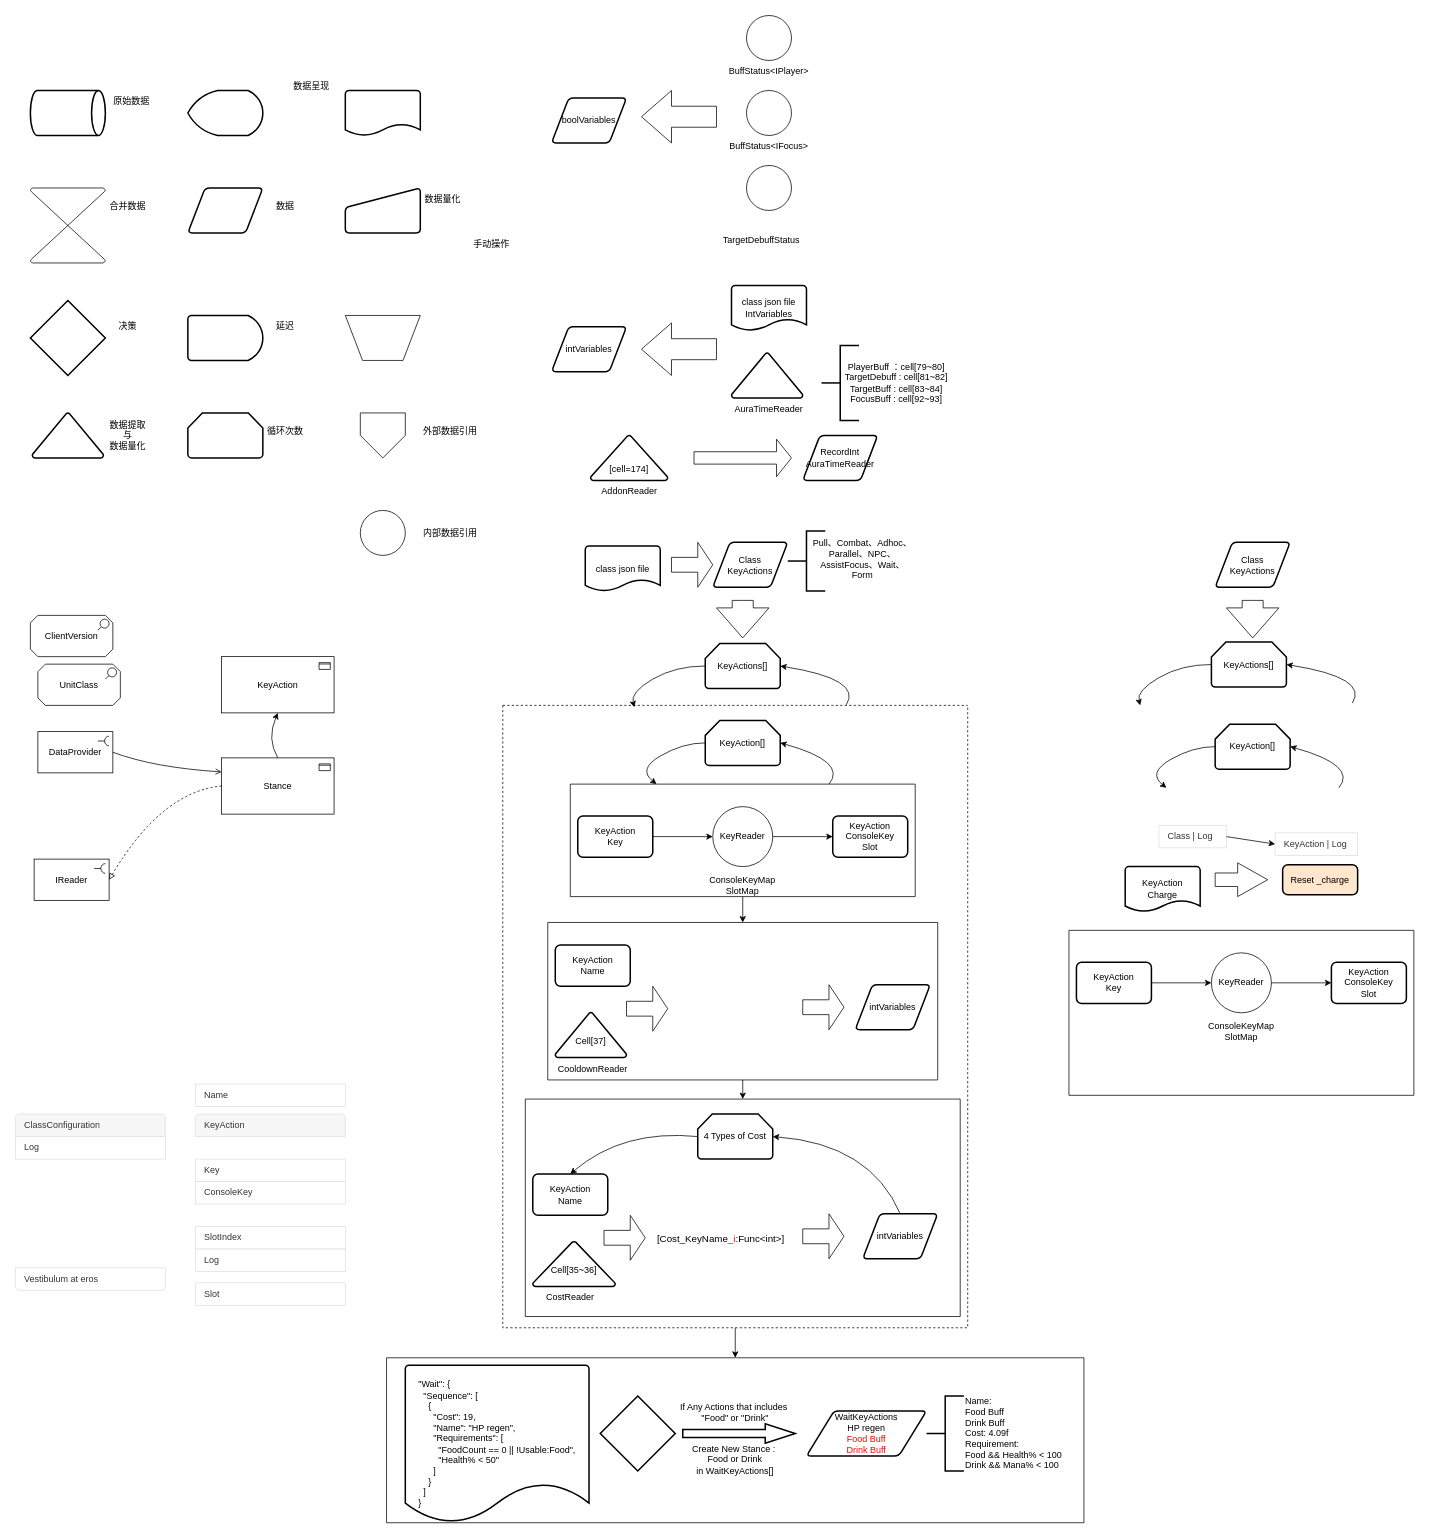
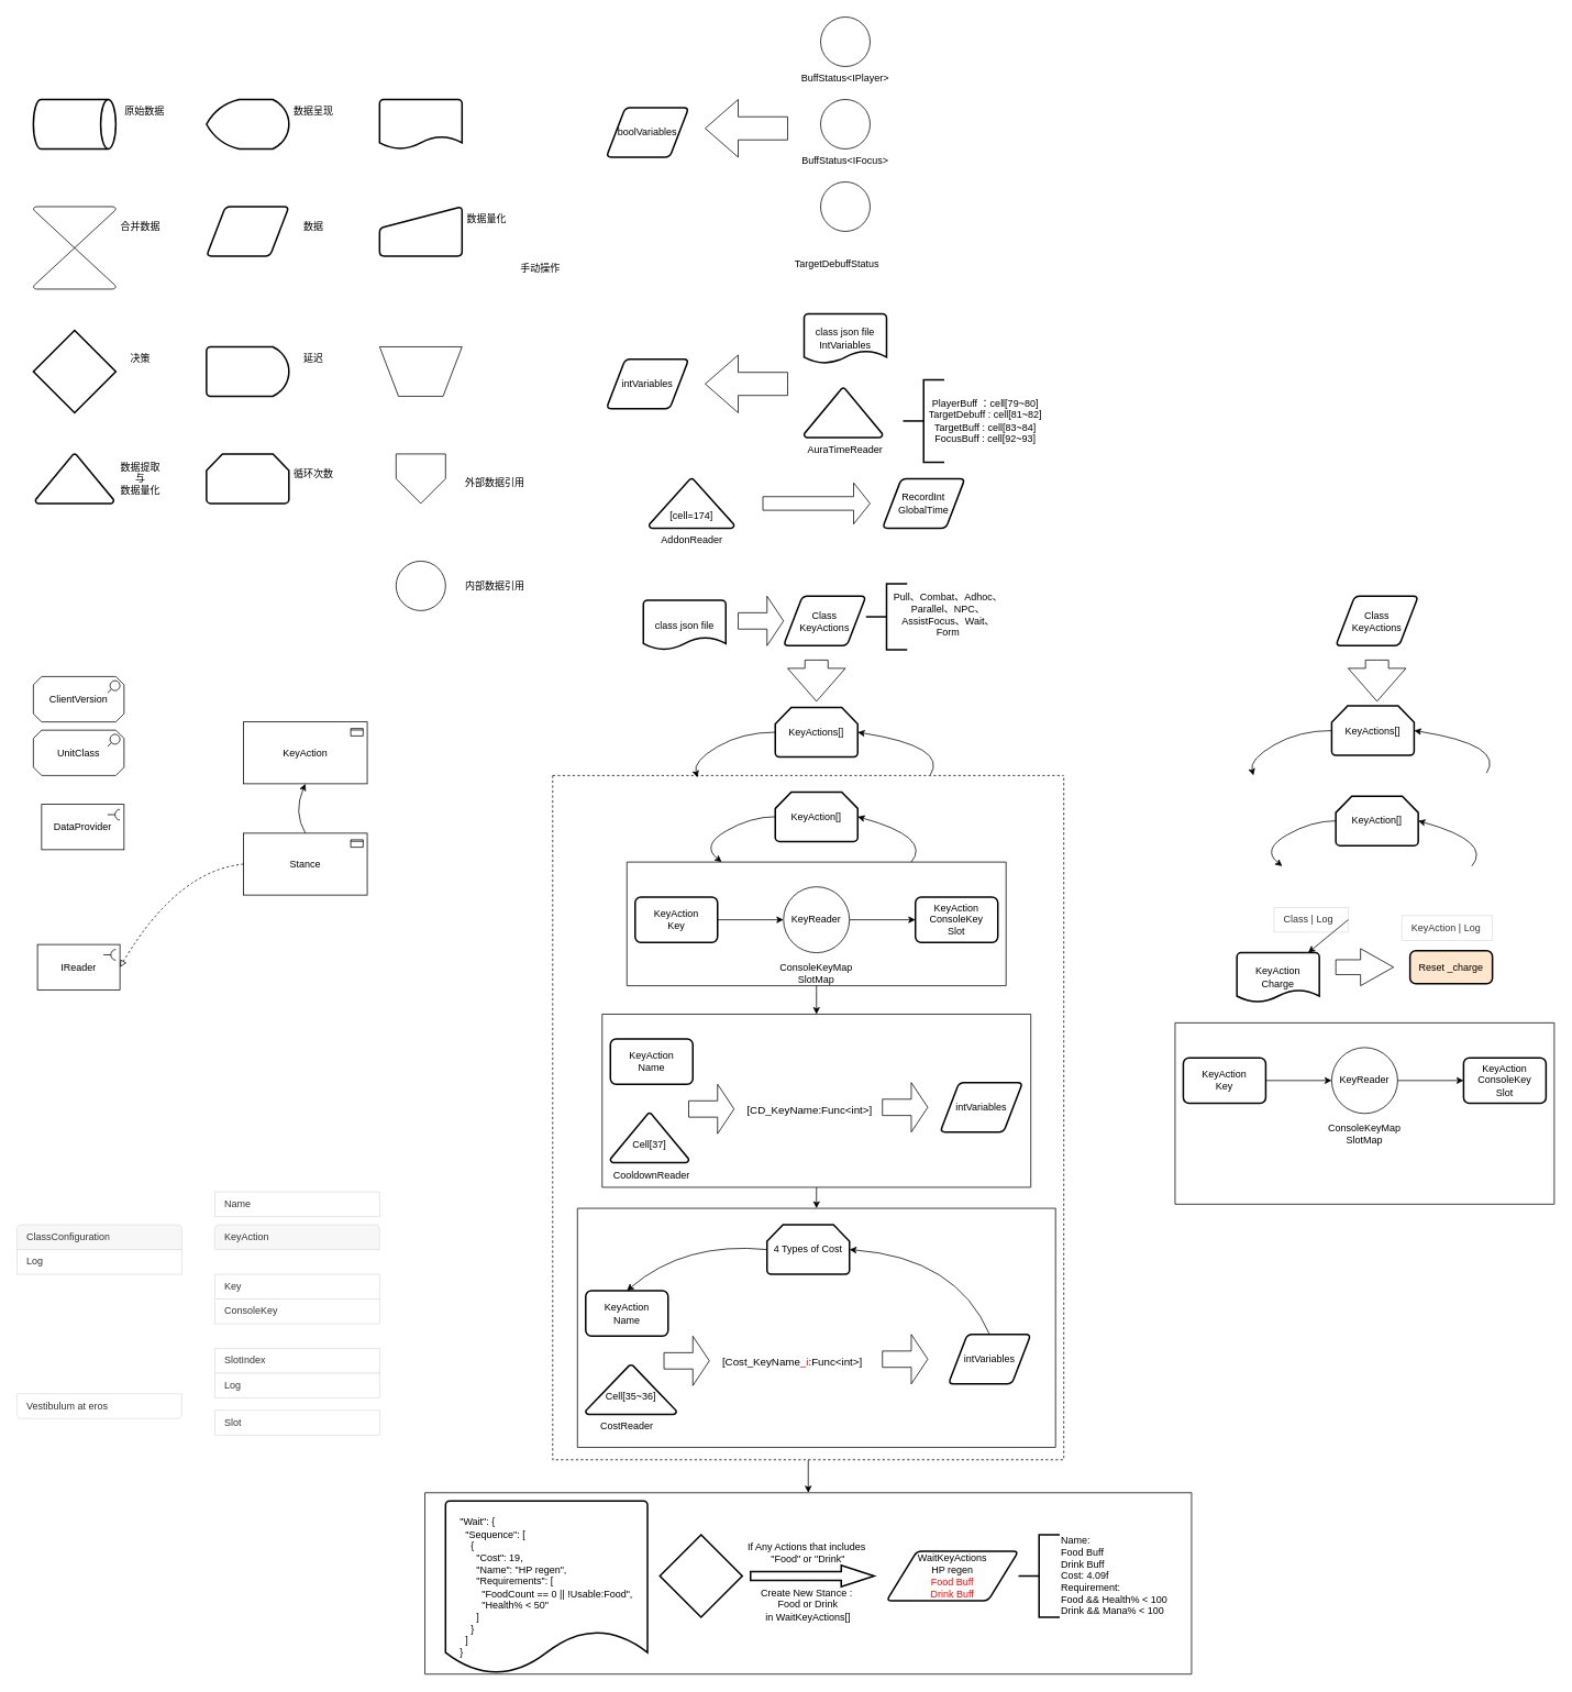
- <mxCell id="22" value="数据呈现" style="text;html=1;align=center;verticalAlign=middle;whiteSpace=wrap;rounded=0;" parent="1" vertex="1"><mxGeometry x="385" y="100" width="60" height="30" as="geometry" /></mxCell>
+ <mxCell id="22" value="数据呈现" style="text;html=1;align=center;verticalAlign=middle;whiteSpace=wrap;rounded=0;" parent="1" vertex="1"><mxGeometry x="350" y="120" width="60" height="30" as="geometry" /></mxCell>
- <mxCell id="33" value="外部数据引用" style="text;html=1;align=center;verticalAlign=middle;whiteSpace=wrap;rounded=0;" parent="1" vertex="1"><mxGeometry x="560" y="560" width="80" height="30" as="geometry" /></mxCell>
+ <mxCell id="33" value="外部数据引用" style="text;html=1;align=center;verticalAlign=middle;whiteSpace=wrap;rounded=0;" parent="1" vertex="1"><mxGeometry x="560" y="570" width="80" height="30" as="geometry" /></mxCell>
- <mxCell id="118" value="&lt;div&gt;RecordInt&lt;/div&gt;AuraTimeReader" style="shape=parallelogram;html=1;strokeWidth=2;perimeter=parallelogramPerimeter;whiteSpace=wrap;rounded=1;arcSize=12;size=0.23;" vertex="1" parent="1"><mxGeometry x="1070" y="580" width="100" height="60" as="geometry" /></mxCell>
+ <mxCell id="118" value="&lt;div&gt;RecordInt&lt;/div&gt;GlobalTime" style="shape=parallelogram;html=1;strokeWidth=2;perimeter=parallelogramPerimeter;whiteSpace=wrap;rounded=1;arcSize=12;size=0.23;" vertex="1" parent="1"><mxGeometry x="1070" y="580" width="100" height="60" as="geometry" /></mxCell>
- <mxCell id="9" value="UnitClass" style="html=1;outlineConnect=0;whiteSpace=wrap;shape=mxgraph.archimate.motiv;motivType=assess;shadow=0;gradientColor=none;fillColor=default;strokeColor=default;perimeterSpacing=0;" parent="1" vertex="1"><mxGeometry x="50" y="885" width="110" height="55" as="geometry" /></mxCell>
+ <mxCell id="9" value="UnitClass" style="html=1;outlineConnect=0;whiteSpace=wrap;shape=mxgraph.archimate.motiv;motivType=assess;shadow=0;gradientColor=none;fillColor=default;strokeColor=default;perimeterSpacing=0;" parent="1" vertex="1"><mxGeometry x="40" y="885" width="110" height="55" as="geometry" /></mxCell>
- <mxCell id="8" value="" style="curved=1;endArrow=open;html=1;rounded=0;exitX=1;exitY=0.5;exitDx=0;exitDy=0;exitPerimeter=0;endFill=0;entryX=0;entryY=0.25;entryDx=0;entryDy=0;entryPerimeter=0;" parent="1" source="7" target="4" edge="1"><mxGeometry width="50" height="50" relative="1" as="geometry"><mxPoint x="205" y="995" as="sourcePoint" /><mxPoint x="265" y="1115" as="targetPoint" /><Array as="points"><mxPoint x="205" y="1023" /></Array></mxGeometry></mxCell>
- <mxCell id="123" value="" style="endArrow=classic;html=1;rounded=0;exitX=1;exitY=0.5;exitDx=0;exitDy=0;entryX=0;entryY=0.5;entryDx=0;entryDy=0;" edge="1" parent="1" source="121" target="122"><mxGeometry width="50" height="50" relative="1" as="geometry"><mxPoint x="1690" y="1010" as="sourcePoint" /><mxPoint x="1740" y="960" as="targetPoint" /></mxGeometry></mxCell>
+ <mxCell id="123" value="" style="endArrow=classic;html=1;rounded=0;exitX=1;exitY=0.5;exitDx=0;exitDy=0;" edge="1" parent="1" source="121" target="125"><mxGeometry width="50" height="50" relative="1" as="geometry"><mxPoint x="1690" y="1010" as="sourcePoint" /><mxPoint x="1740" y="960" as="targetPoint" /></mxGeometry></mxCell>
+ <mxCell id="79" value="[CD_KeyName:Func&amp;lt;int&amp;gt;]" style="text;strokeColor=none;fillColor=none;align=left;verticalAlign=top;spacingLeft=4;spacingRight=4;overflow=hidden;rotatable=0;points=[[0,0.5],[1,0.5]];portConstraint=eastwest;whiteSpace=wrap;html=1;fontSize=13;" parent="75" vertex="1"><mxGeometry x="170" y="102" width="170" height="26" as="geometry" /></mxCell>
